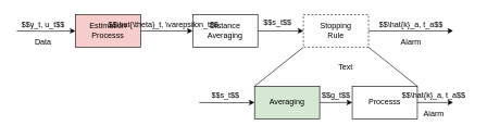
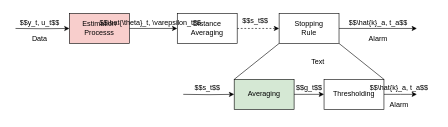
- <mxCell id="4" value="" style="edgeStyle=orthogonalEdgeStyle;rounded=0;orthogonalLoop=1;jettySize=auto;html=1;" edge="1" parent="1" source="5" target="7"><mxGeometry relative="1" as="geometry" /></mxCell>
+ <mxCell id="4" value="" style="edgeStyle=orthogonalEdgeStyle;rounded=0;orthogonalLoop=1;jettySize=auto;html=1;dashed=1;" edge="1" parent="1" source="5" target="7"><mxGeometry relative="1" as="geometry" /></mxCell>
- <mxCell id="7" value="Stopping&lt;div&gt;Rule&lt;/div&gt;" style="rounded=0;whiteSpace=wrap;html=1;dashed=1;" vertex="1" parent="1"><mxGeometry x="465" y="22" width="100" height="50" as="geometry" /></mxCell>
+ <mxCell id="7" value="Stopping&lt;div&gt;Rule&lt;/div&gt;" style="rounded=0;whiteSpace=wrap;html=1;" vertex="1" parent="1"><mxGeometry x="465" y="22" width="100" height="50" as="geometry" /></mxCell>
- <mxCell id="12" value="Processs" style="rounded=0;whiteSpace=wrap;html=1;" vertex="1" parent="1"><mxGeometry x="540" y="132" width="100" height="50" as="geometry" /></mxCell>
+ <mxCell id="12" value="Thresholding" style="rounded=0;whiteSpace=wrap;html=1;" vertex="1" parent="1"><mxGeometry x="540" y="132" width="100" height="50" as="geometry" /></mxCell>
